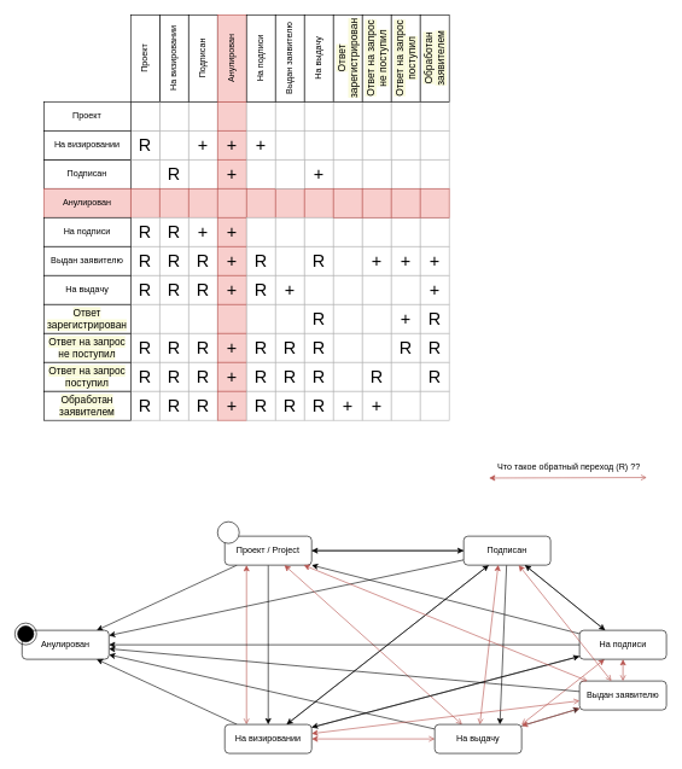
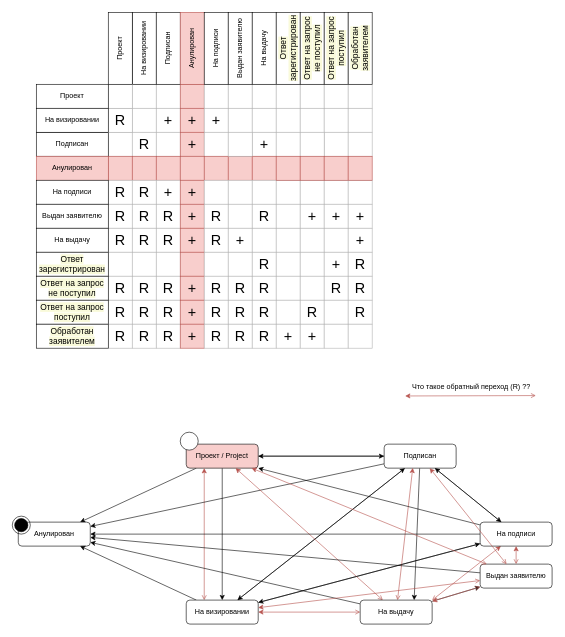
- <mxCell id="5" value="Проект / Project" style="rounded=1;whiteSpace=wrap;html=1;" vertex="1" parent="1"><mxGeometry x="310" y="740" width="120" height="40" as="geometry" /></mxCell>
+ <mxCell id="5" value="Проект / Project" style="rounded=1;whiteSpace=wrap;html=1;fillColor=#f8cecc;" vertex="1" parent="1"><mxGeometry x="310" y="740" width="120" height="40" as="geometry" /></mxCell>
